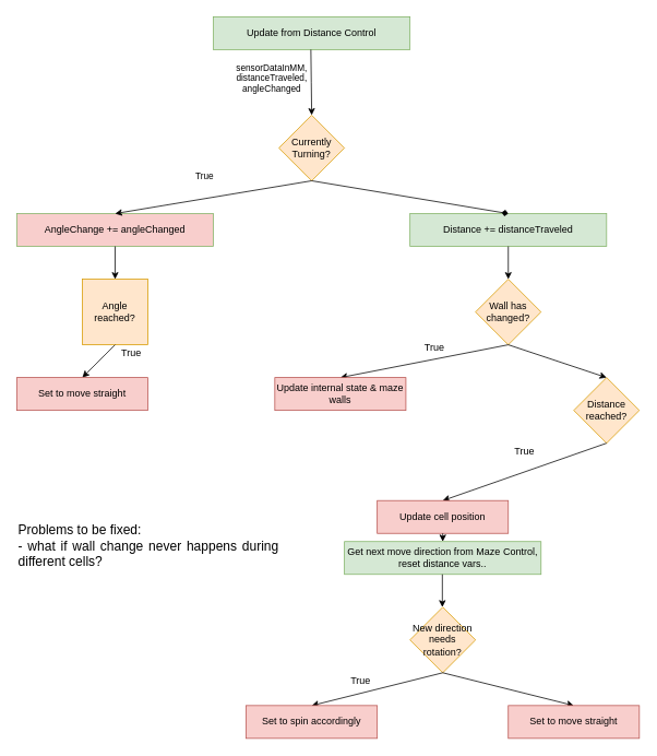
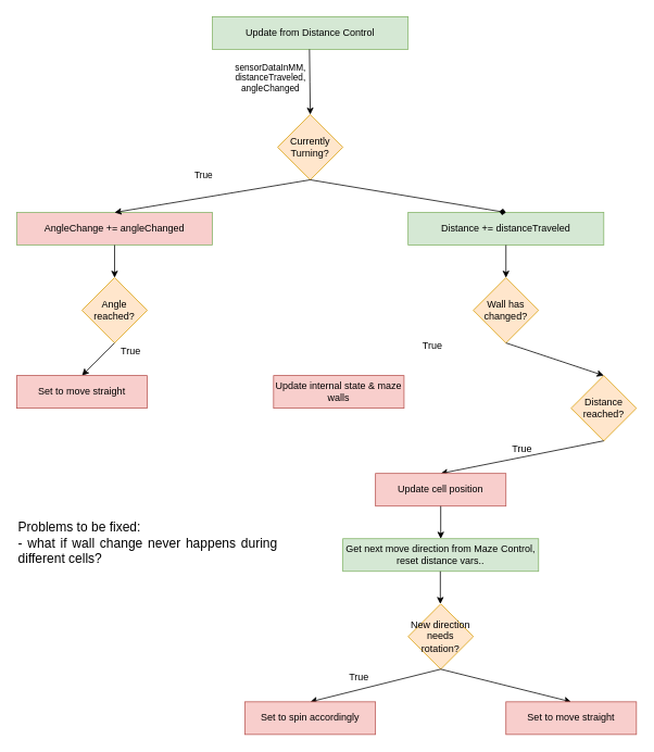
- <mxCell id="11" value="Angle reached?" style="whiteSpace=wrap;html=1;fillColor=#ffe6cc;strokeColor=#d79b00;rounded=0;" vertex="1" parent="1"><mxGeometry x="100" y="340" width="80" height="80" as="geometry" /></mxCell>
+ <mxCell id="11" value="Angle reached?" style="rhombus;whiteSpace=wrap;html=1;rounded=0;fillColor=#ffe6cc;strokeColor=#d79b00;" vertex="1" parent="1"><mxGeometry x="100" y="340" width="80" height="80" as="geometry" /></mxCell>
- <mxCell id="18" value="" style="endArrow=classic;html=1;exitX=0.5;exitY=1;exitDx=0;exitDy=0;entryX=0.5;entryY=0;entryDx=0;entryDy=0;" edge="1" parent="1" source="16" target="19"><mxGeometry width="50" height="50" relative="1" as="geometry"><mxPoint x="820" y="390" as="sourcePoint" /><mxPoint x="620" y="470" as="targetPoint" /></mxGeometry></mxCell>
- <mxCell id="24" value="Update cell position" style="rounded=0;whiteSpace=wrap;html=1;fillColor=#f8cecc;strokeColor=#b85450;" vertex="1" parent="1"><mxGeometry x="460" y="610" width="160" height="40" as="geometry" /></mxCell>
+ <mxCell id="24" value="Update cell position" style="rounded=0;whiteSpace=wrap;html=1;fillColor=#f8cecc;strokeColor=#b85450;" vertex="1" parent="1"><mxGeometry x="460" y="580" width="160" height="40" as="geometry" /></mxCell>
